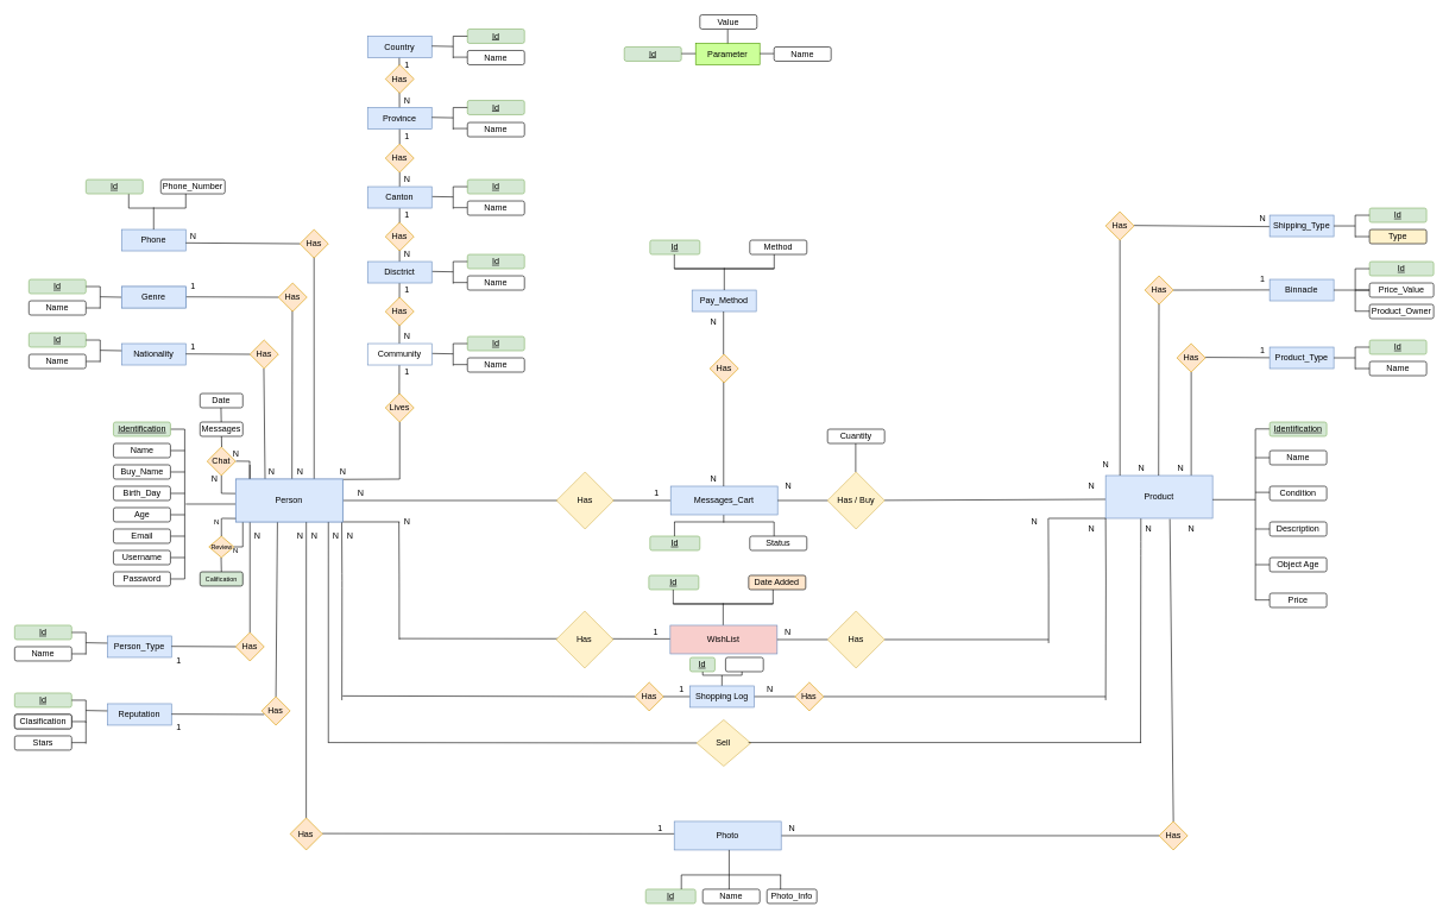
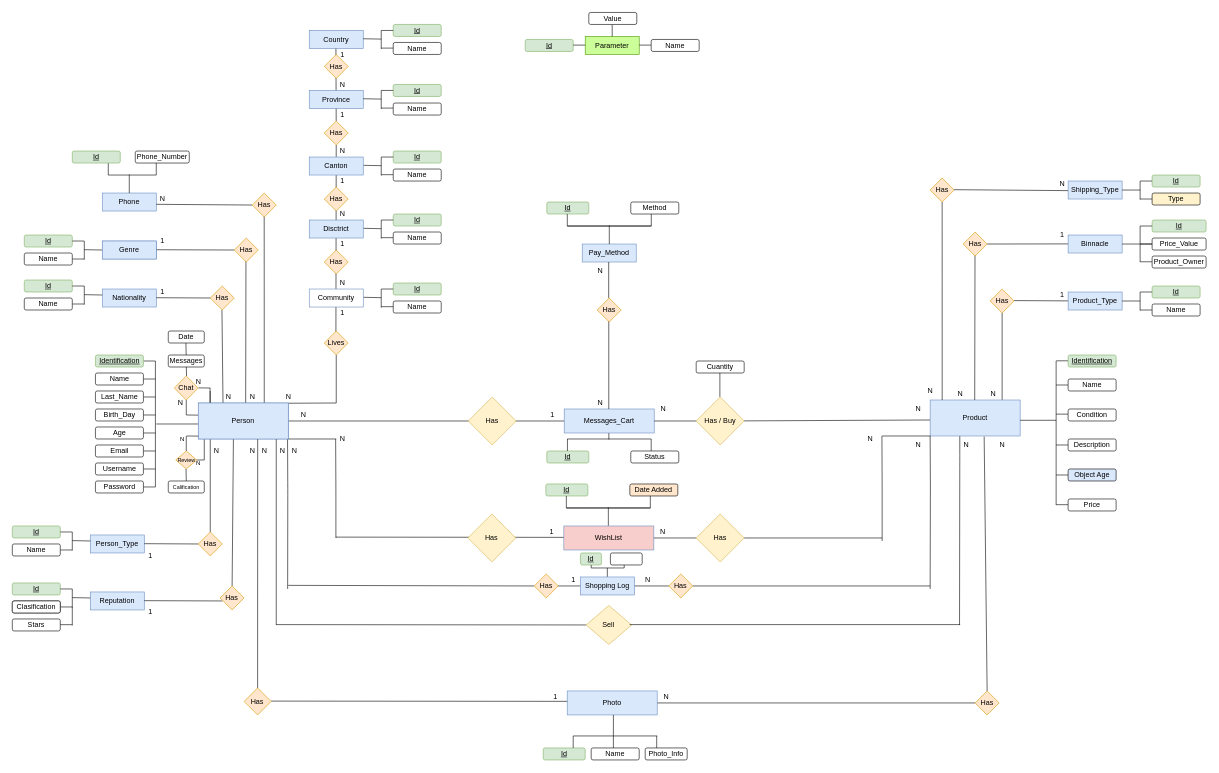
- <mxCell id="25" value="Buy_Name" style="rounded=1;whiteSpace=wrap;html=1;" parent="1" vertex="1"><mxGeometry x="158.57" y="651" width="80" height="20" as="geometry" /></mxCell>
+ <mxCell id="25" value="Last_Name" style="rounded=1;whiteSpace=wrap;html=1;" parent="1" vertex="1"><mxGeometry x="158.57" y="651" width="80" height="20" as="geometry" /></mxCell>
- <mxCell id="222" value="Object Age" style="rounded=1;whiteSpace=wrap;html=1;" parent="1" vertex="1"><mxGeometry x="1780" y="781" width="80" height="20" as="geometry" /></mxCell>
+ <mxCell id="222" value="Object Age" style="rounded=1;whiteSpace=wrap;html=1;fillColor=#dae8fc;" parent="1" vertex="1"><mxGeometry x="1780" y="781" width="80" height="20" as="geometry" /></mxCell>
- <mxCell id="313" value="&lt;font style=&quot;font-size: 9px&quot;&gt;Calification&lt;/font&gt;" style="rounded=1;whiteSpace=wrap;html=1;fillColor=#d5e8d4;" parent="1" vertex="1"><mxGeometry x="280" y="801" width="60" height="20" as="geometry" /></mxCell>
+ <mxCell id="313" value="&lt;font style=&quot;font-size: 9px&quot;&gt;Calification&lt;/font&gt;" style="rounded=1;whiteSpace=wrap;html=1;" parent="1" vertex="1"><mxGeometry x="280" y="801" width="60" height="20" as="geometry" /></mxCell>
